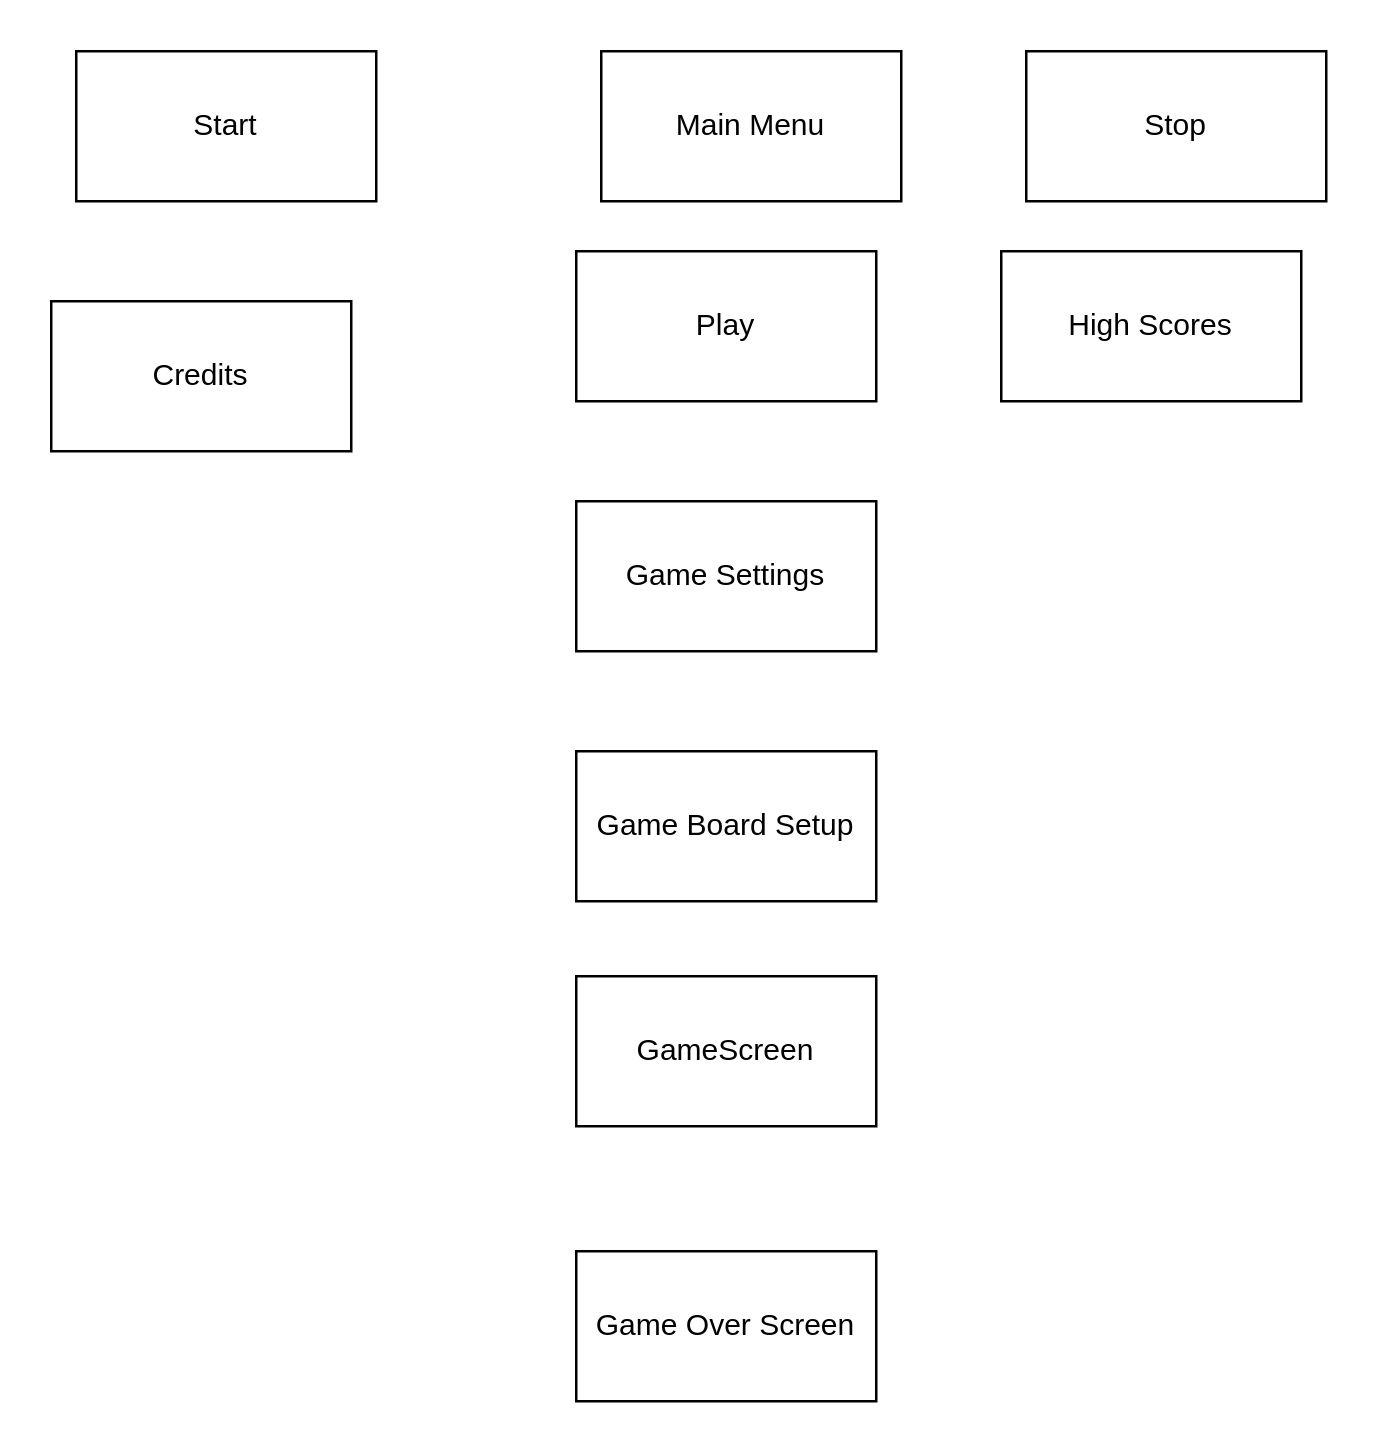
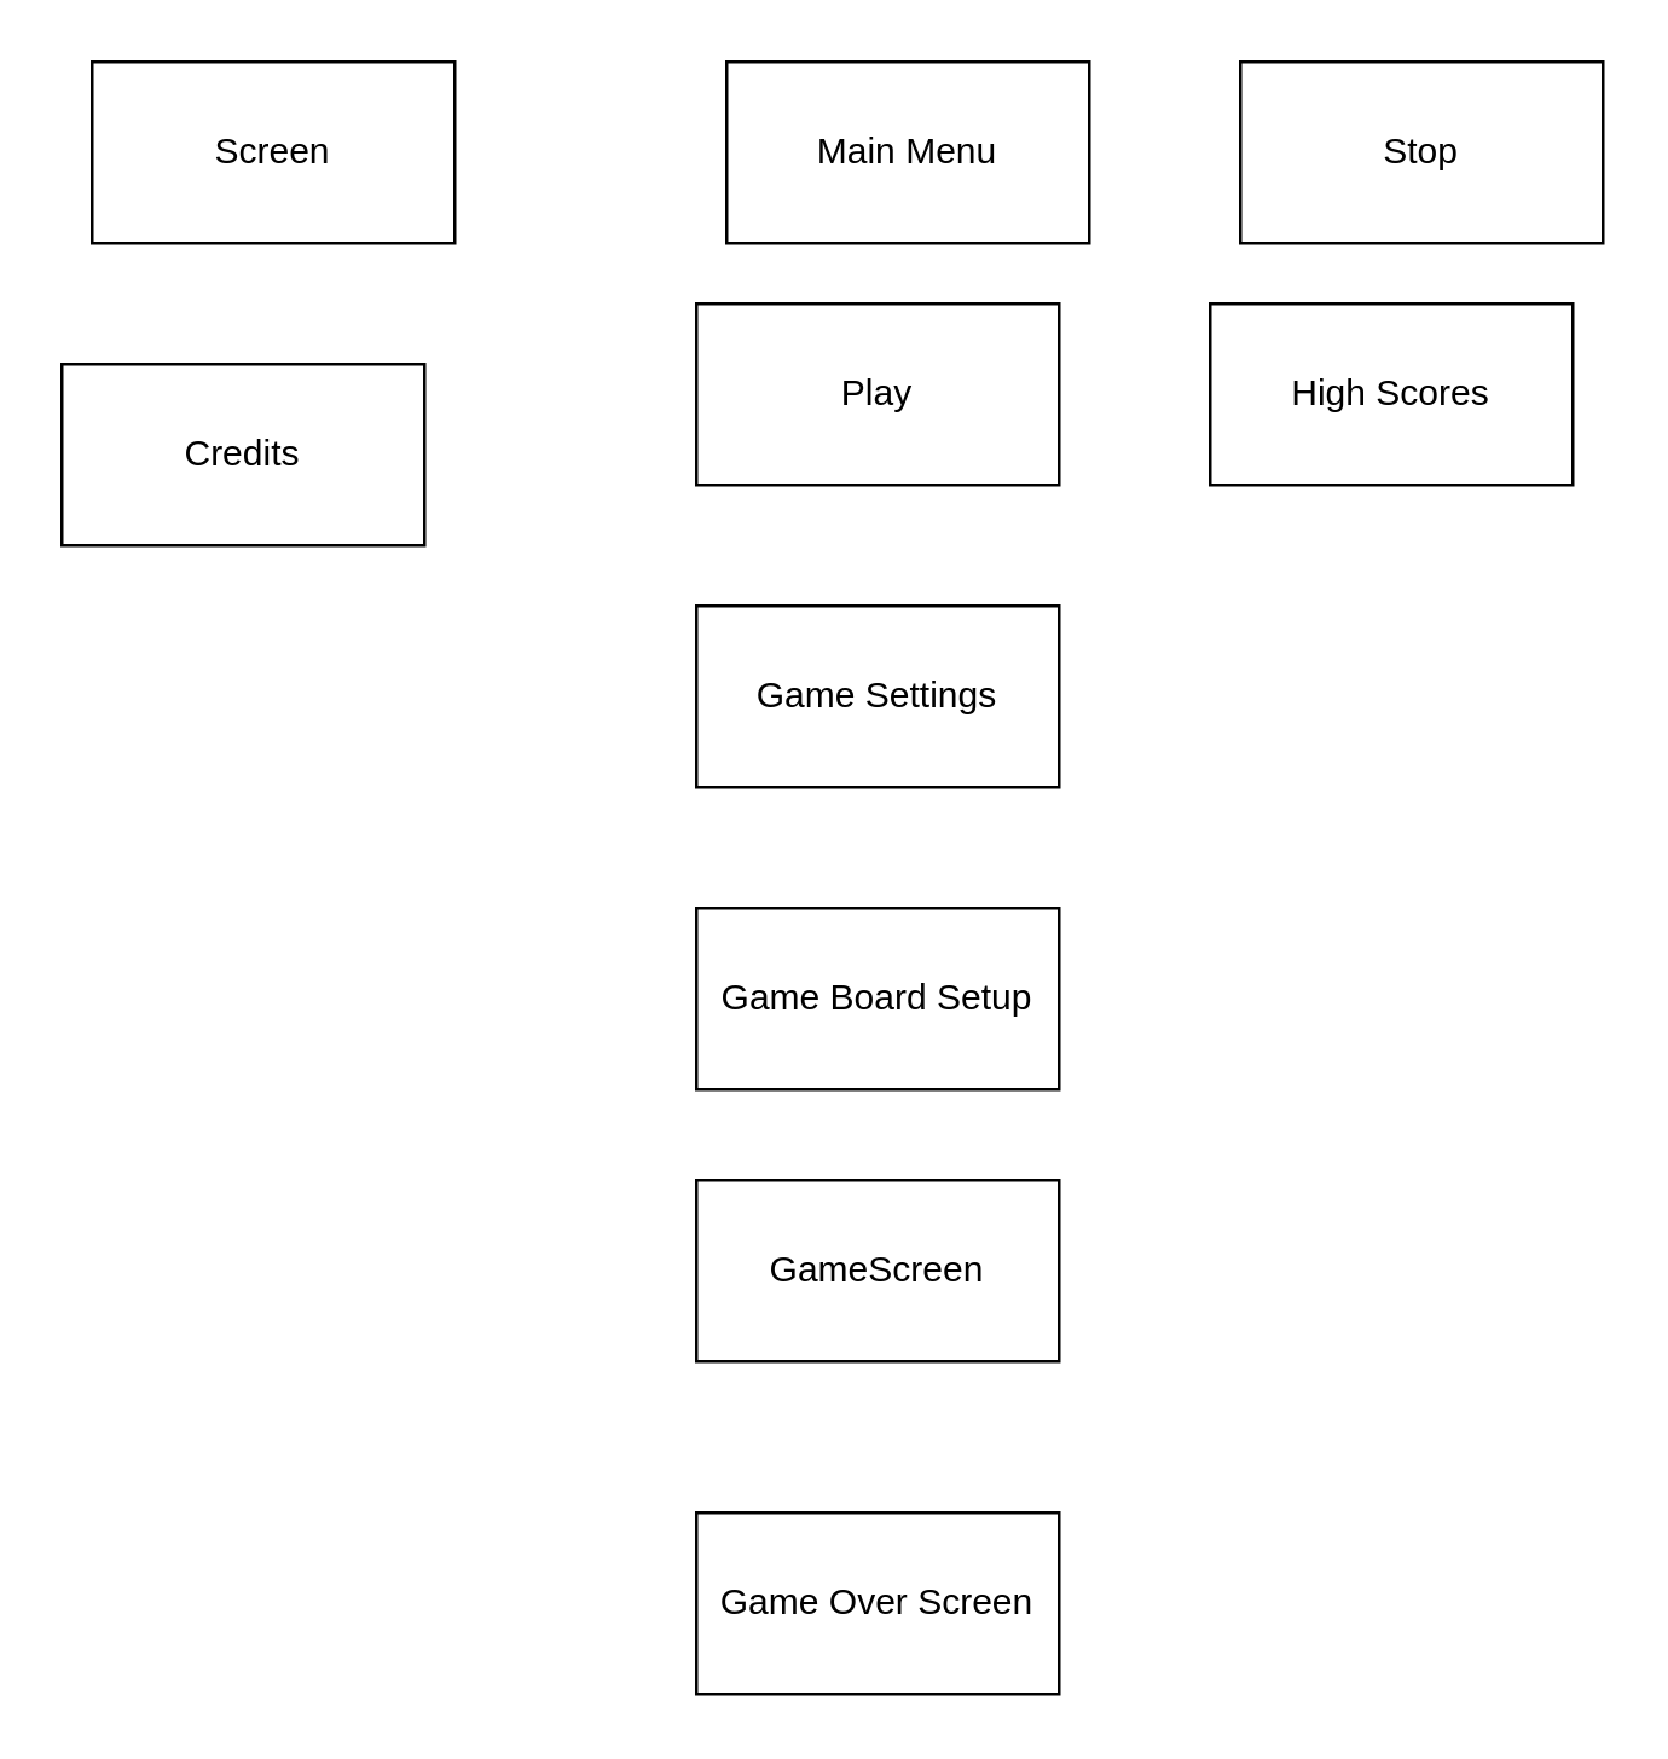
- <mxCell id="3" value="Start" style="rounded=0;whiteSpace=wrap;html=1;" vertex="1" parent="1"><mxGeometry x="30" y="20" width="120" height="60" as="geometry" /></mxCell>
+ <mxCell id="3" value="Screen" style="rounded=0;whiteSpace=wrap;html=1;" vertex="1" parent="1"><mxGeometry x="30" y="20" width="120" height="60" as="geometry" /></mxCell>
